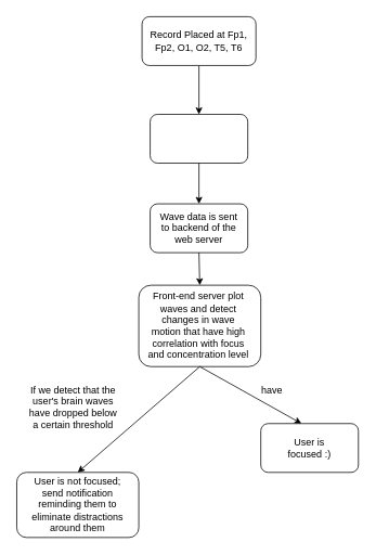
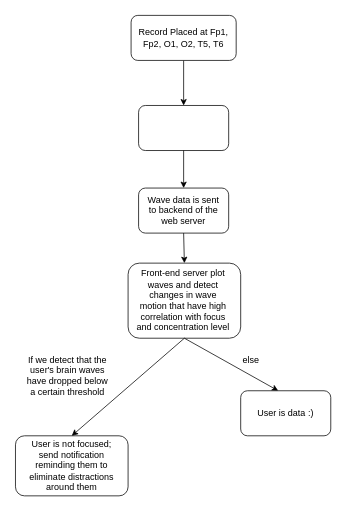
- <mxCell id="15" value="have" style="text;html=1;strokeColor=none;fillColor=none;align=center;verticalAlign=middle;whiteSpace=wrap;rounded=0;" parent="1" vertex="1"><mxGeometry x="314" y="470" width="40" height="20" as="geometry" /></mxCell>
+ <mxCell id="15" value="else" style="text;html=1;strokeColor=none;fillColor=none;align=center;verticalAlign=middle;whiteSpace=wrap;rounded=0;" parent="1" vertex="1"><mxGeometry x="314" y="470" width="40" height="20" as="geometry" /></mxCell>
- <mxCell id="17" value="User is focused :)" style="text;html=1;strokeColor=none;fillColor=none;align=center;verticalAlign=middle;whiteSpace=wrap;rounded=0;" parent="1" vertex="1"><mxGeometry x="340" y="540" width="80" height="20" as="geometry" /></mxCell>
+ <mxCell id="17" value="User is data :)" style="text;html=1;strokeColor=none;fillColor=none;align=center;verticalAlign=middle;whiteSpace=wrap;rounded=0;" parent="1" vertex="1"><mxGeometry x="340" y="540" width="80" height="20" as="geometry" /></mxCell>
